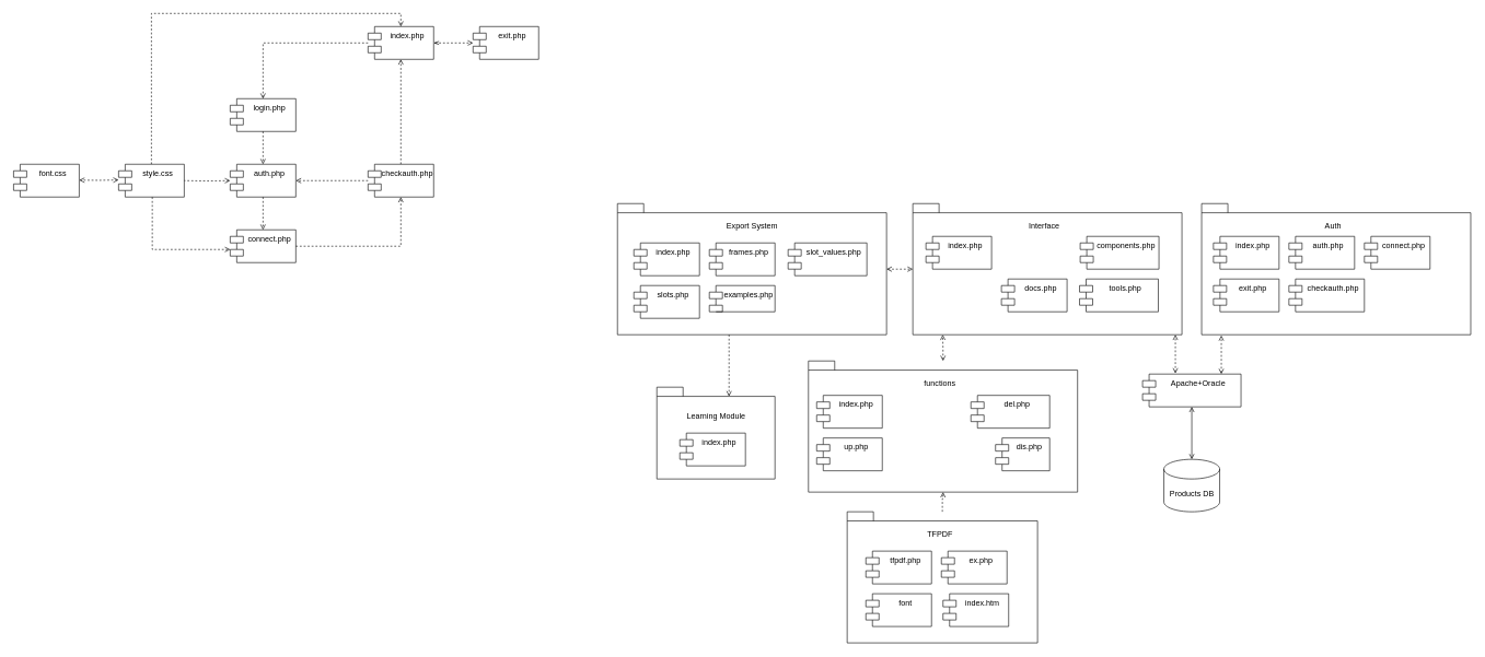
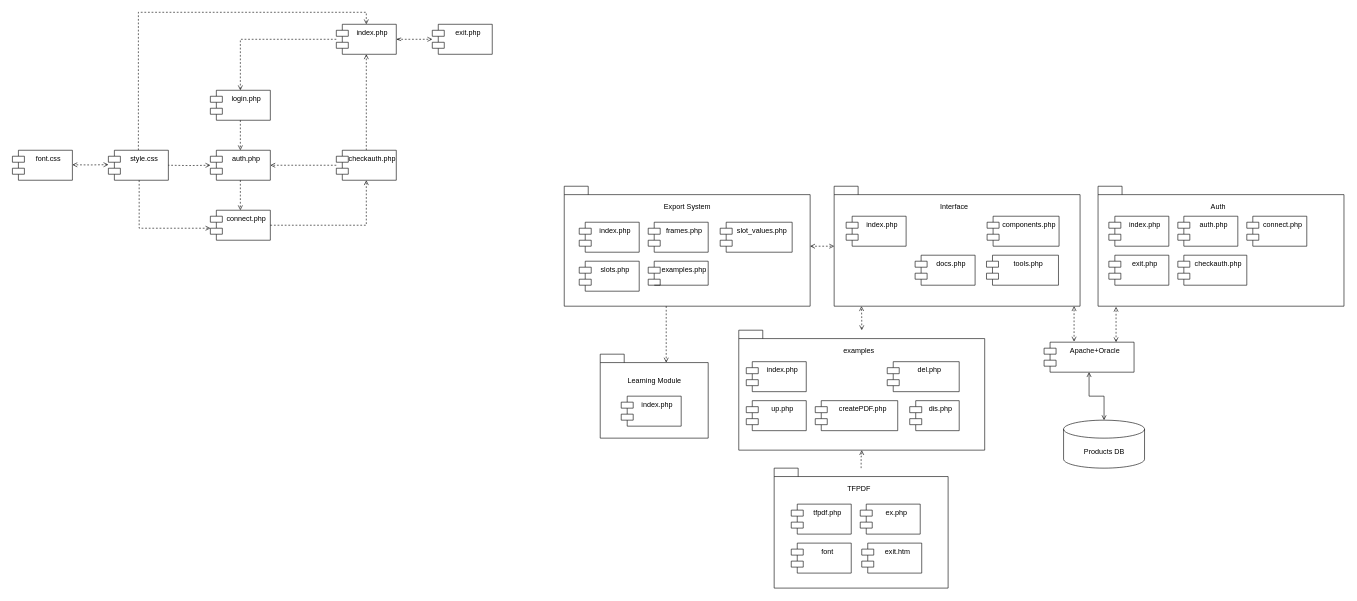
- <mxCell id="47" value="functions" style="text;html=1;align=center;verticalAlign=middle;resizable=0;points=[];autosize=1;strokeColor=none;fillColor=none;" vertex="1" parent="1"><mxGeometry x="1396" y="570" width="70" height="30" as="geometry" /></mxCell>
+ <mxCell id="47" value="examples" style="text;html=1;align=center;verticalAlign=middle;resizable=0;points=[];autosize=1;strokeColor=none;fillColor=none;" vertex="1" parent="1"><mxGeometry x="1396" y="570" width="70" height="30" as="geometry" /></mxCell>
+ <mxCell id="50" value="createPDF.php" style="shape=module;align=left;spacingLeft=20;align=center;verticalAlign=top;whiteSpace=wrap;html=1;" vertex="1" parent="1"><mxGeometry x="1358.5" y="667.5" width="137.5" height="50" as="geometry" /></mxCell>
- <mxCell id="65" value="Products DB" style="shape=cylinder3;whiteSpace=wrap;html=1;boundedLbl=1;backgroundOutline=1;size=15;" vertex="1" parent="1"><mxGeometry x="1772.5" y="700" width="85" height="80" as="geometry" /></mxCell>
+ <mxCell id="65" value="Products DB" style="shape=cylinder3;whiteSpace=wrap;html=1;boundedLbl=1;backgroundOutline=1;size=15;" vertex="1" parent="1"><mxGeometry x="1772.5" y="700" width="135" height="80" as="geometry" /></mxCell>
- <mxCell id="62" value="index.htm" style="shape=module;align=left;spacingLeft=20;align=center;verticalAlign=top;whiteSpace=wrap;html=1;" vertex="1" parent="1"><mxGeometry x="1436" y="905" width="100" height="50" as="geometry" /></mxCell>
+ <mxCell id="62" value="exit.htm" style="shape=module;align=left;spacingLeft=20;align=center;verticalAlign=top;whiteSpace=wrap;html=1;" vertex="1" parent="1"><mxGeometry x="1436" y="905" width="100" height="50" as="geometry" /></mxCell>
